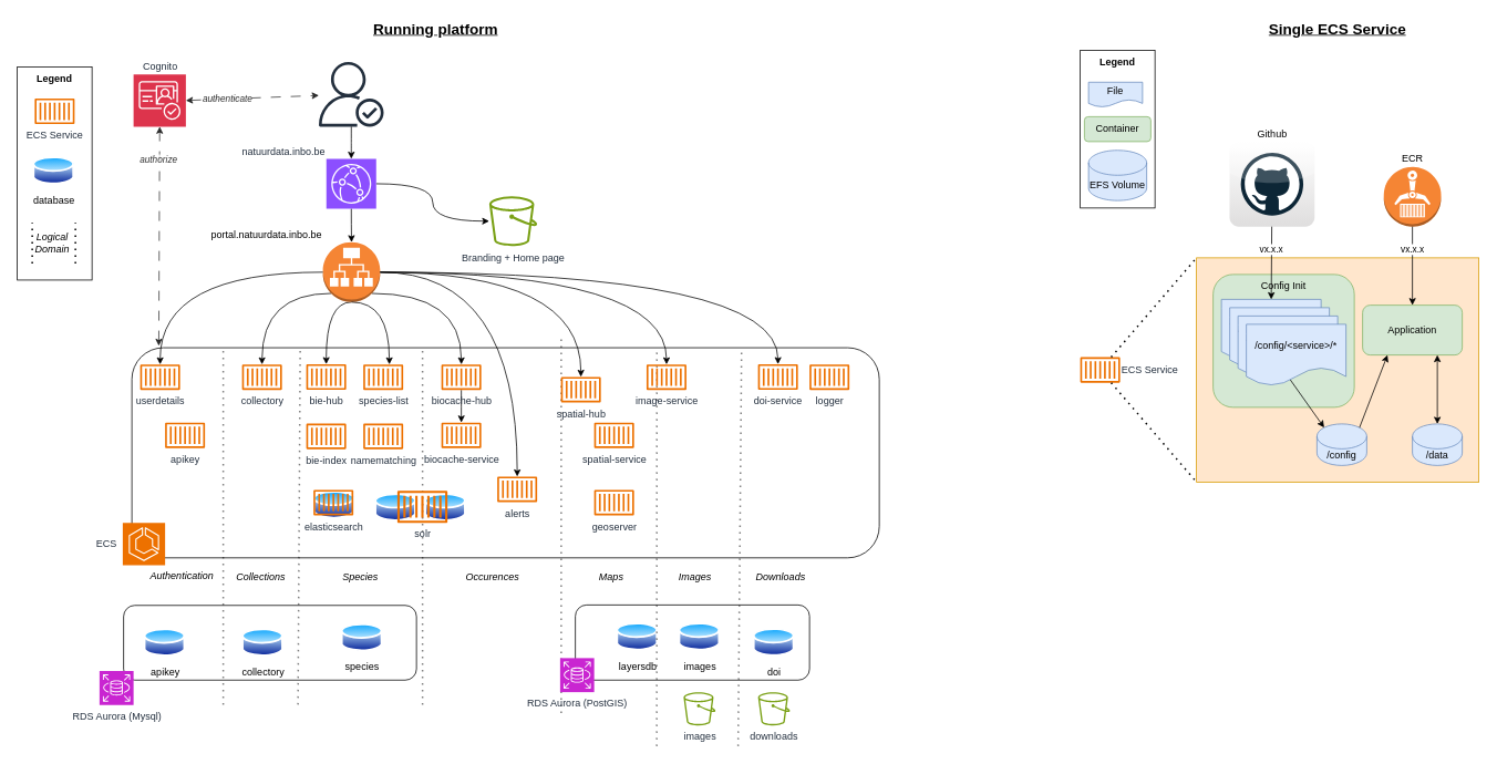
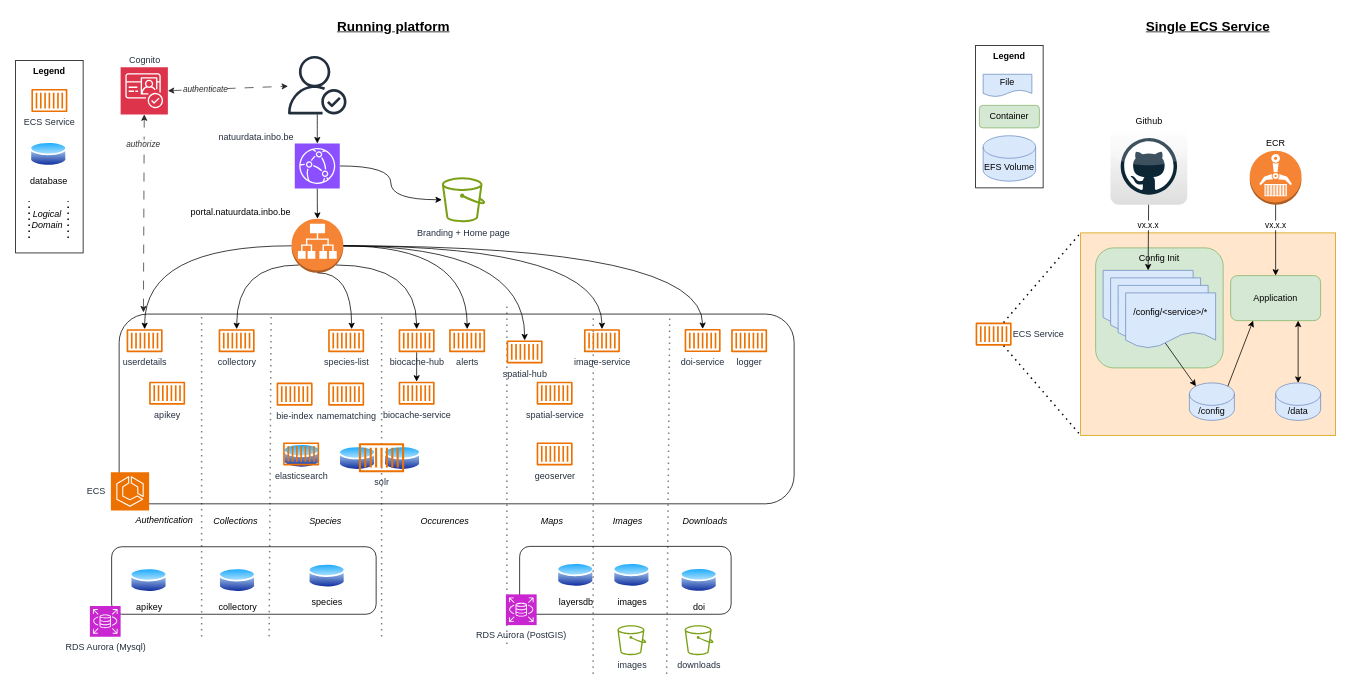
- <mxCell id="10" value="" style="edgeStyle=orthogonalEdgeStyle;curved=1;rounded=0;orthogonalLoop=1;jettySize=auto;html=1;exitX=0.5;exitY=1;exitDx=0;exitDy=0;exitPerimeter=0;" parent="1" source="13" target="21" edge="1"><mxGeometry x="0.238" relative="1" as="geometry"><mxPoint as="offset" /><Array as="points"><mxPoint x="392" y="363" /></Array></mxGeometry></mxCell>
- <mxCell id="21" value="bie-hub" style="sketch=0;outlineConnect=0;fontColor=#232F3E;gradientColor=none;fillColor=#ED7100;strokeColor=none;dashed=0;verticalLabelPosition=bottom;verticalAlign=top;align=center;html=1;fontSize=12;fontStyle=0;aspect=fixed;pointerEvents=1;shape=mxgraph.aws4.container_1;" parent="1" vertex="1"><mxGeometry x="368" y="438" width="48" height="31" as="geometry" /></mxCell>
- <mxCell id="72" value="alerts" style="sketch=0;outlineConnect=0;fontColor=#232F3E;gradientColor=none;fillColor=#ED7100;strokeColor=none;dashed=0;verticalLabelPosition=bottom;verticalAlign=top;align=center;html=1;fontSize=12;fontStyle=0;aspect=fixed;pointerEvents=1;shape=mxgraph.aws4.container_1;" parent="1" vertex="1"><mxGeometry x="598" y="573.25" width="48" height="31" as="geometry" /></mxCell>
+ <mxCell id="72" value="alerts" style="sketch=0;outlineConnect=0;fontColor=#232F3E;gradientColor=none;fillColor=#ED7100;strokeColor=none;dashed=0;verticalLabelPosition=bottom;verticalAlign=top;align=center;html=1;fontSize=12;fontStyle=0;aspect=fixed;pointerEvents=1;shape=mxgraph.aws4.container_1;" parent="1" vertex="1"><mxGeometry x="598" y="438.25" width="48" height="31" as="geometry" /></mxCell>
